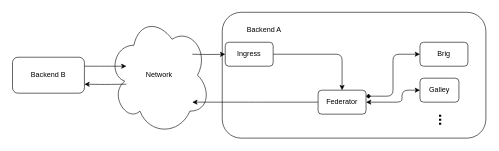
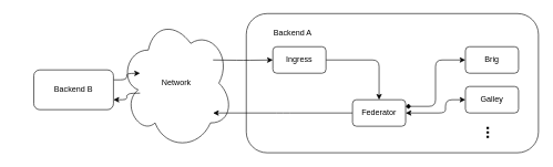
- <mxCell id="6" value="Ingress" style="rounded=1;whiteSpace=wrap;html=1;" vertex="1" parent="1"><mxGeometry x="375" y="70" width="80" height="40" as="geometry" /></mxCell>
+ <mxCell id="6" value="Ingress" style="rounded=1;whiteSpace=wrap;html=1;" vertex="1" parent="1"><mxGeometry x="410" y="70" width="80" height="40" as="geometry" /></mxCell>
- <mxCell id="17" value="&lt;div&gt;Backend B&lt;/div&gt;" style="rounded=1;whiteSpace=wrap;html=1;" vertex="1" parent="1"><mxGeometry x="20" y="95" width="120" height="60" as="geometry" /></mxCell>
+ <mxCell id="17" value="&lt;div&gt;Backend B&lt;/div&gt;" style="rounded=1;whiteSpace=wrap;html=1;" vertex="1" parent="1"><mxGeometry x="50" y="105" width="120" height="60" as="geometry" /></mxCell>
- <mxCell id="12" value="Galley" style="rounded=1;whiteSpace=wrap;html=1;" vertex="1" parent="1"><mxGeometry x="700" y="130" width="65" height="40" as="geometry" /></mxCell>
+ <mxCell id="12" value="Galley" style="rounded=1;whiteSpace=wrap;html=1;" vertex="1" parent="1"><mxGeometry x="700" y="130" width="80" height="40" as="geometry" /></mxCell>
